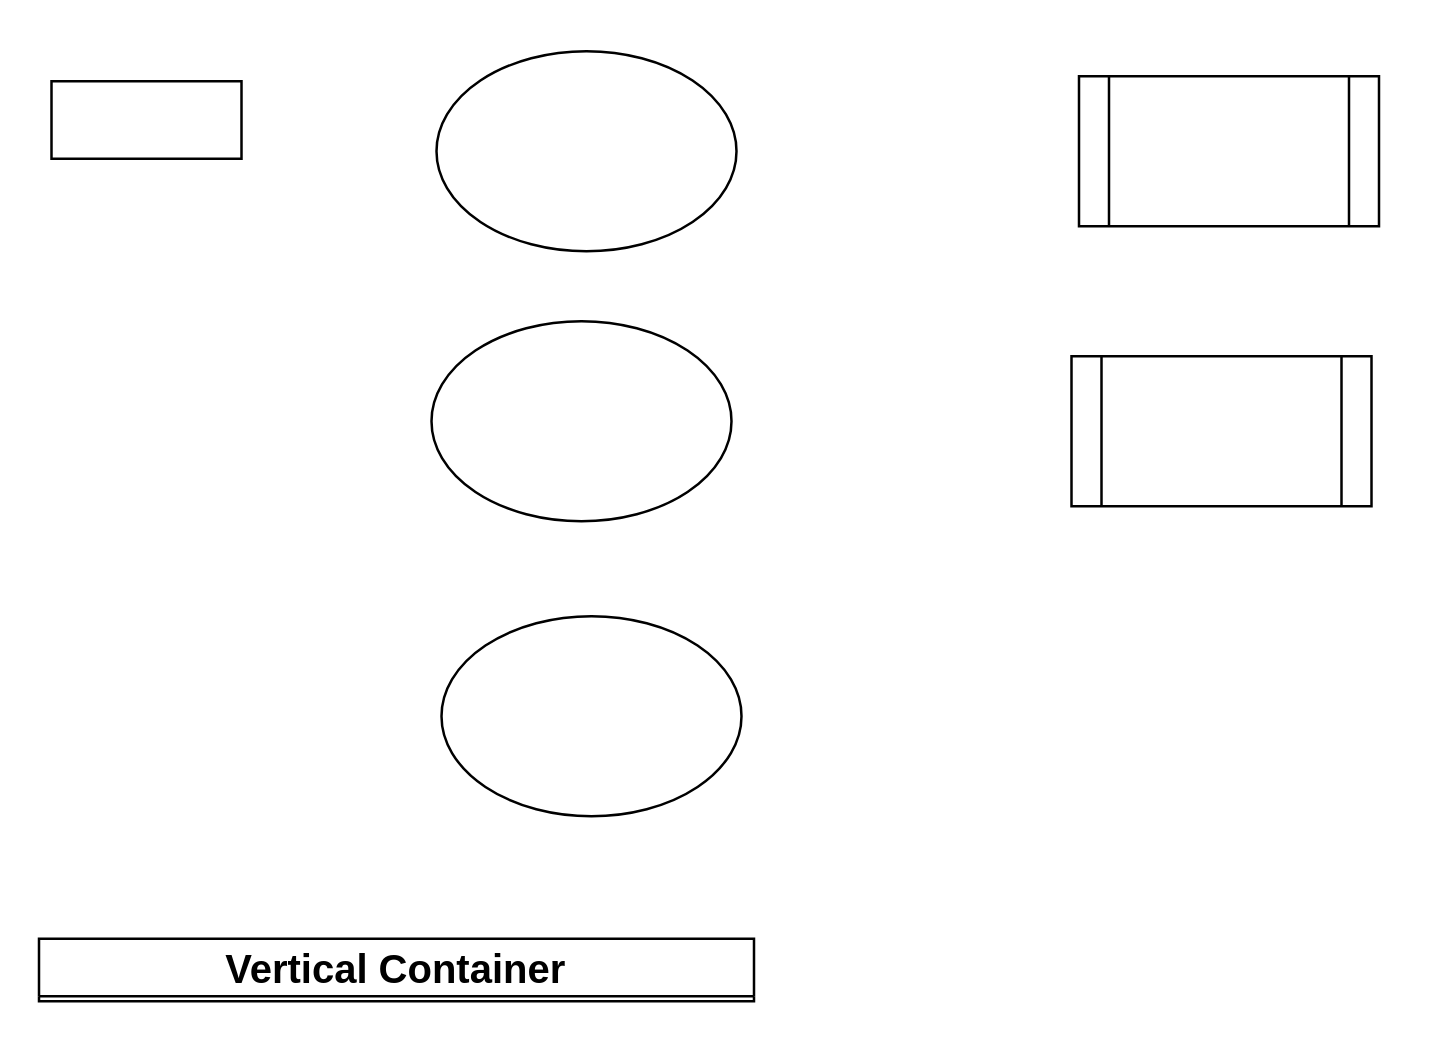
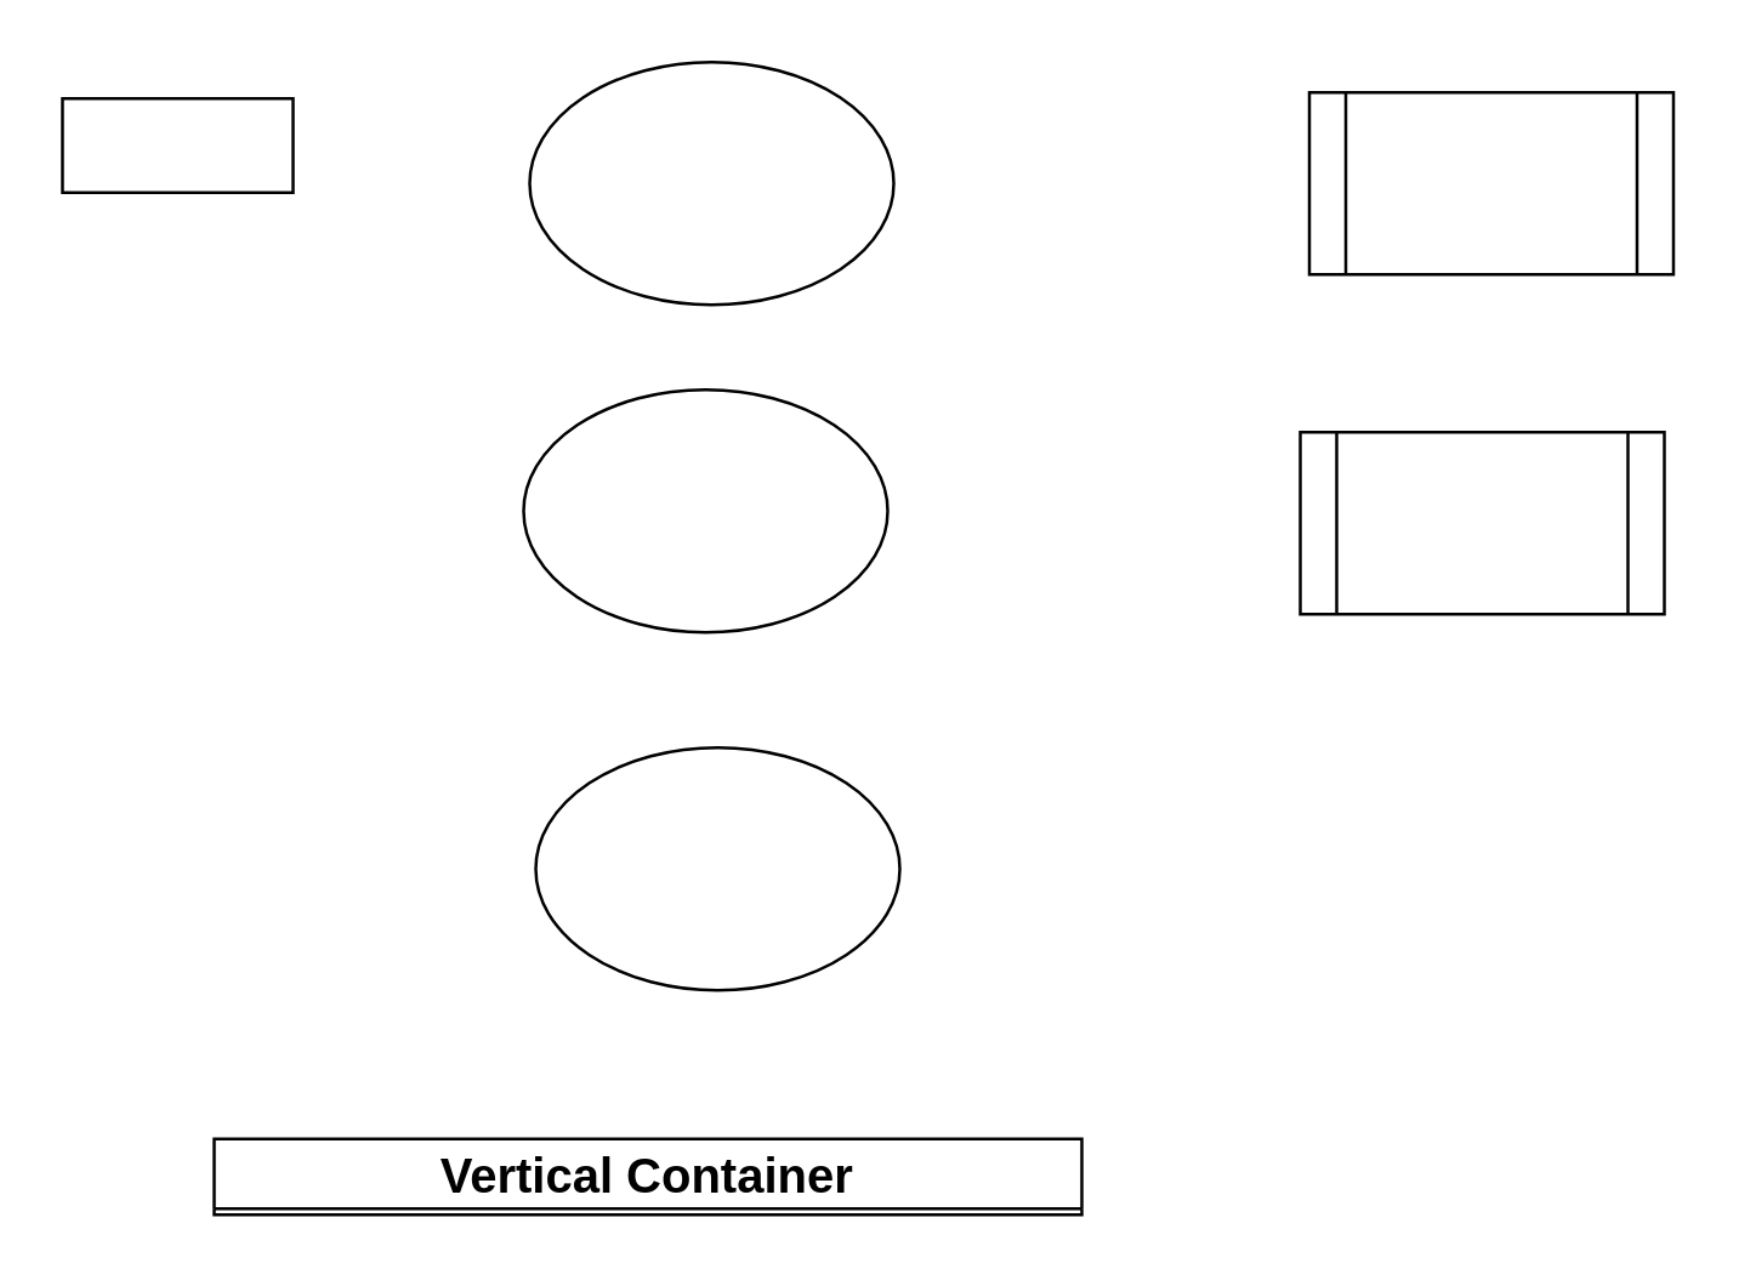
- <mxCell id="8" value="Vertical Container" style="swimlane;whiteSpace=wrap;html=1;fontSize=16;" vertex="1" parent="1"><mxGeometry x="15" y="375" width="286" height="25" as="geometry"><mxRectangle x="105" y="105" width="171" height="31" as="alternateBounds" /></mxGeometry></mxCell>
+ <mxCell id="8" value="Vertical Container" style="swimlane;whiteSpace=wrap;html=1;fontSize=16;" vertex="1" parent="1"><mxGeometry x="70" y="375" width="286" height="25" as="geometry"><mxRectangle x="105" y="105" width="171" height="31" as="alternateBounds" /></mxGeometry></mxCell>
